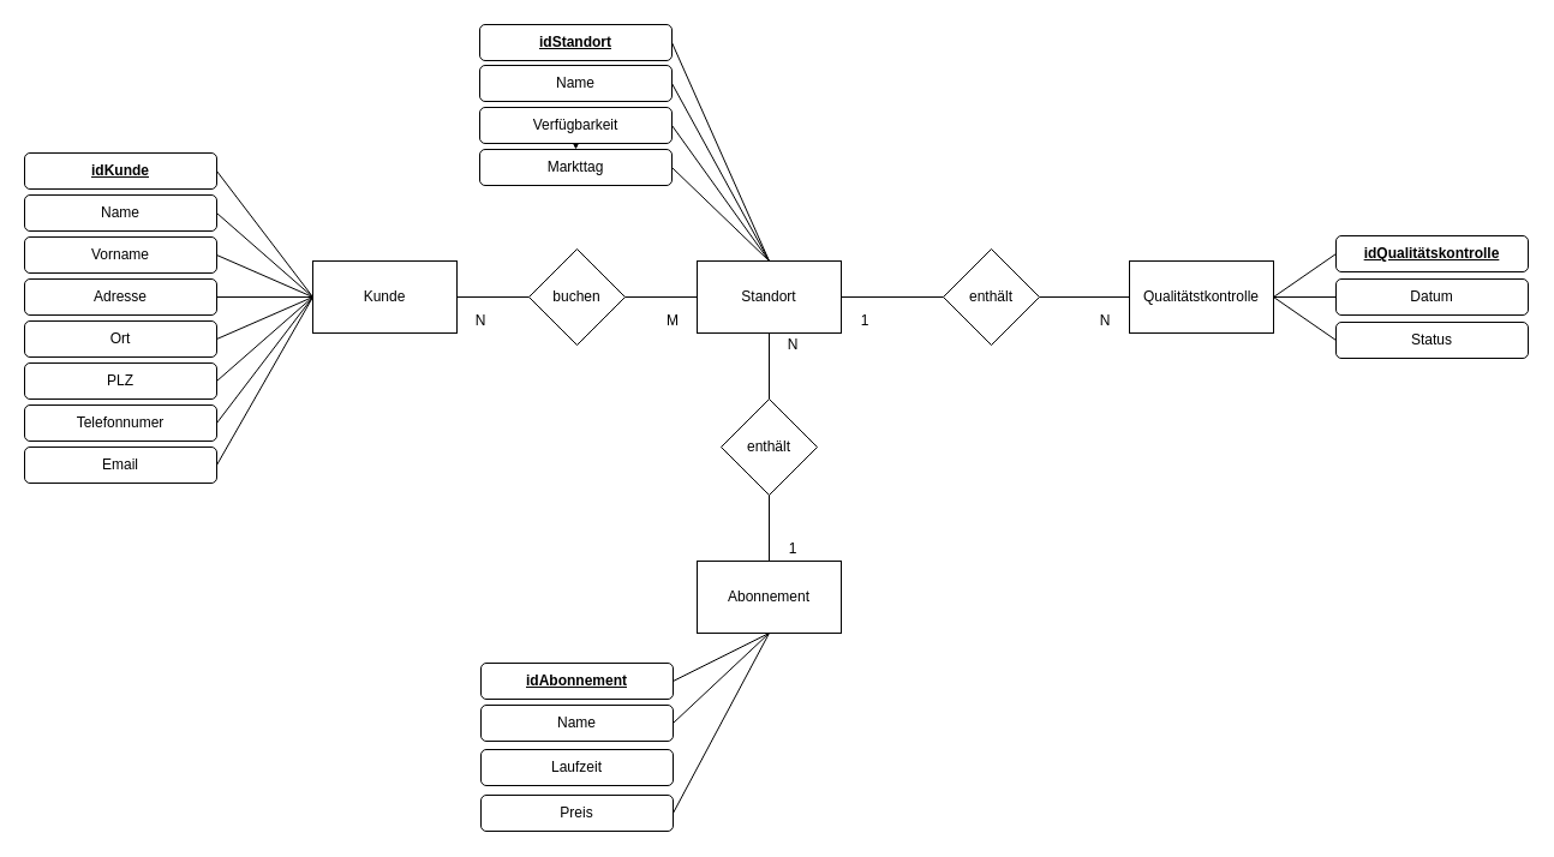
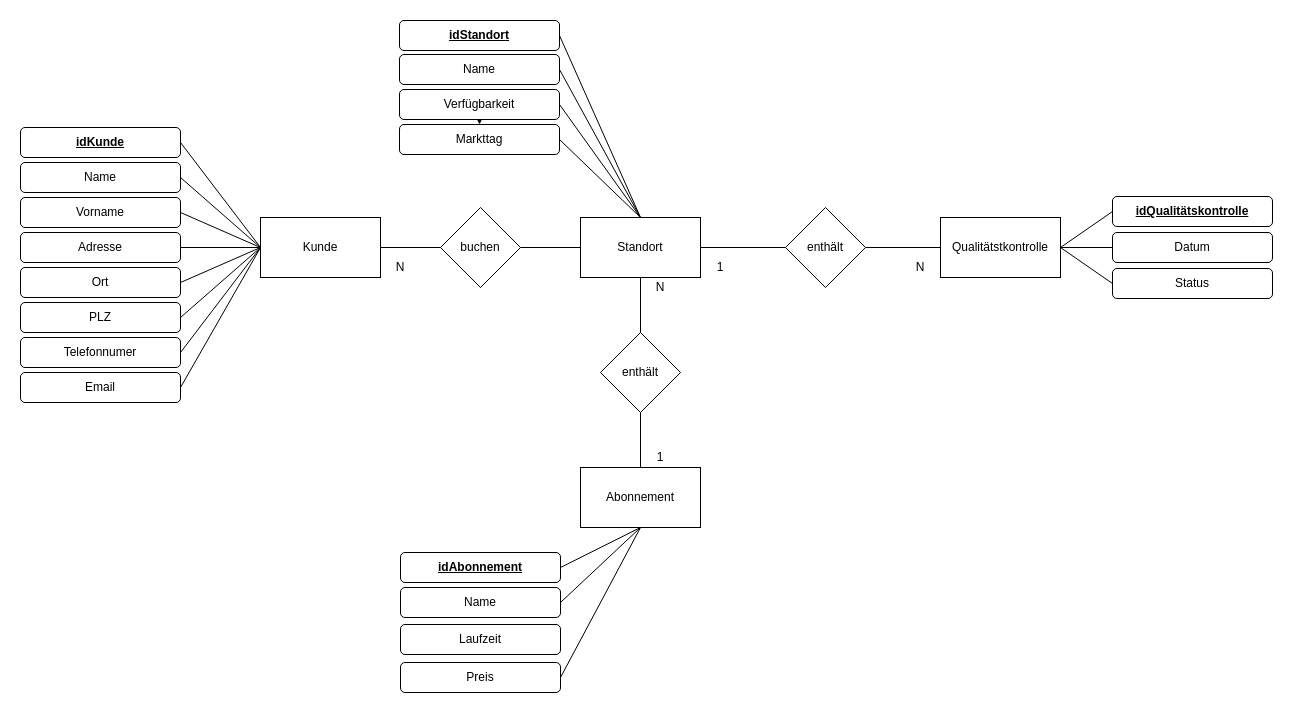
- <mxCell id="43" value="M" style="text;html=1;strokeColor=none;fillColor=none;align=center;verticalAlign=middle;whiteSpace=wrap;rounded=0;" parent="1" vertex="1"><mxGeometry x="540" y="257" width="40" height="20" as="geometry" /></mxCell>
